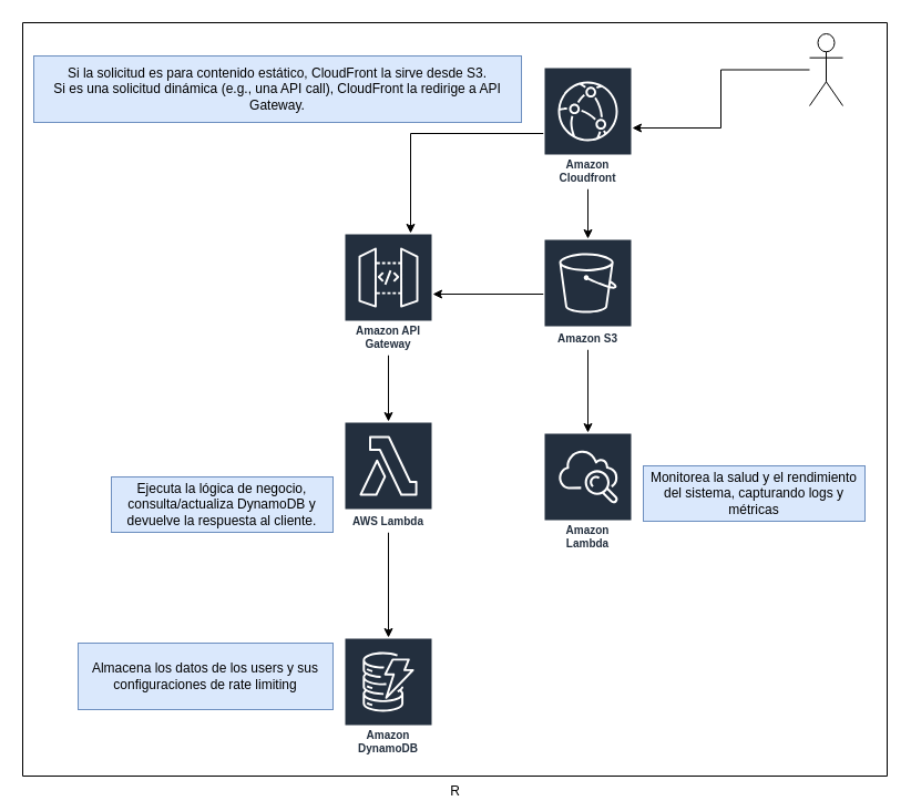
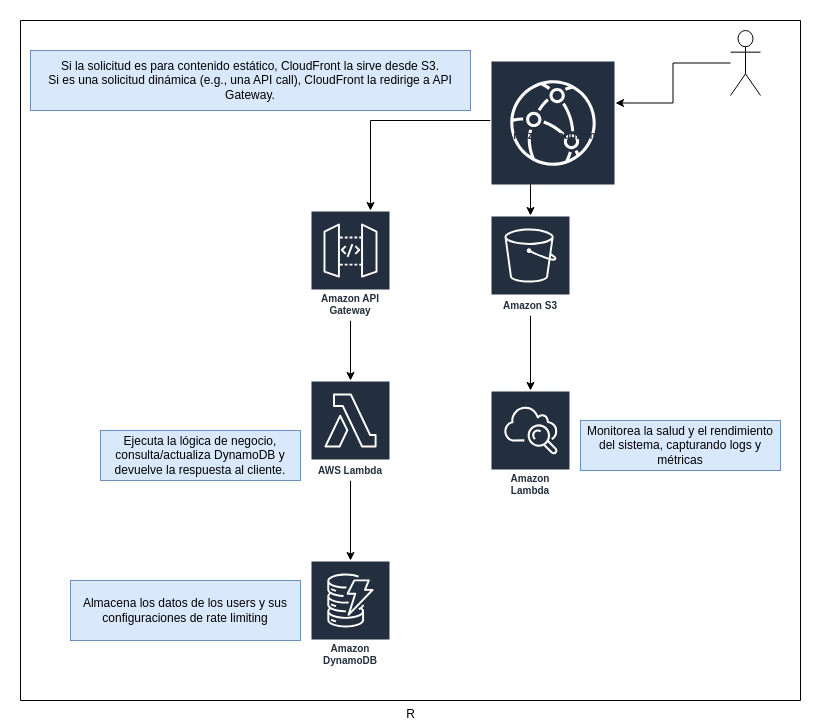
- <mxCell id="12" value="Amazon Cloudfront" style="sketch=0;outlineConnect=0;fontColor=#232F3E;gradientColor=none;strokeColor=#ffffff;fillColor=#232F3E;dashed=0;verticalLabelPosition=middle;verticalAlign=bottom;align=center;html=1;whiteSpace=wrap;fontSize=10;fontStyle=1;spacing=3;shape=mxgraph.aws4.productIcon;prIcon=mxgraph.aws4.cloudfront;" vertex="1" parent="1"><mxGeometry x="490" y="60" width="80" height="110" as="geometry" /></mxCell>
+ <mxCell id="12" value="Amazon Cloudfront" style="sketch=0;outlineConnect=0;fontColor=#232F3E;gradientColor=none;strokeColor=#ffffff;fillColor=#232F3E;dashed=0;verticalLabelPosition=middle;verticalAlign=bottom;align=center;html=1;whiteSpace=wrap;fontSize=10;fontStyle=1;spacing=3;shape=mxgraph.aws4.productIcon;prIcon=mxgraph.aws4.cloudfront;" vertex="1" parent="1"><mxGeometry x="490" y="60" width="125" height="85" as="geometry" /></mxCell>
- <mxCell id="3" style="edgeStyle=orthogonalEdgeStyle;rounded=0;orthogonalLoop=1;jettySize=auto;html=1;" edge="1" parent="1" source="5" target="7"><mxGeometry relative="1" as="geometry" /></mxCell>
- <mxCell id="14" value="Amazon DynamoDB" style="sketch=0;outlineConnect=0;fontColor=#232F3E;gradientColor=none;strokeColor=#ffffff;fillColor=#232F3E;dashed=0;verticalLabelPosition=middle;verticalAlign=bottom;align=center;html=1;whiteSpace=wrap;fontSize=10;fontStyle=1;spacing=3;shape=mxgraph.aws4.productIcon;prIcon=mxgraph.aws4.dynamodb;" vertex="1" parent="1"><mxGeometry x="310" y="575" width="80" height="110" as="geometry" /></mxCell>
+ <mxCell id="14" value="Amazon DynamoDB" style="sketch=0;outlineConnect=0;fontColor=#232F3E;gradientColor=none;strokeColor=#ffffff;fillColor=#232F3E;dashed=0;verticalLabelPosition=middle;verticalAlign=bottom;align=center;html=1;whiteSpace=wrap;fontSize=10;fontStyle=1;spacing=3;shape=mxgraph.aws4.productIcon;prIcon=mxgraph.aws4.dynamodb;" vertex="1" parent="1"><mxGeometry x="310" y="560" width="80" height="110" as="geometry" /></mxCell>
